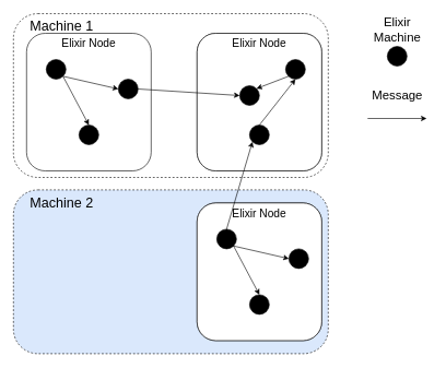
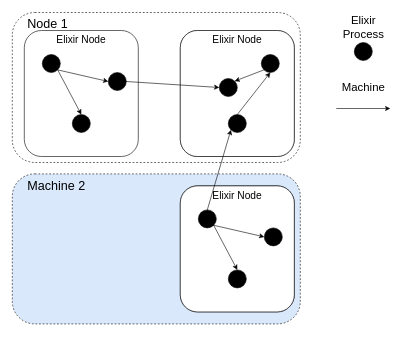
- <mxCell id="3" value="&amp;nbsp; &amp;nbsp; Machine 1" style="rounded=1;whiteSpace=wrap;html=1;dashed=1;verticalAlign=top;align=left;fontSize=21;" vertex="1" parent="1"><mxGeometry x="20" y="20" width="480" height="250" as="geometry" /></mxCell>
+ <mxCell id="3" value="&amp;nbsp; &amp;nbsp; Node 1" style="rounded=1;whiteSpace=wrap;html=1;dashed=1;verticalAlign=top;align=left;fontSize=21;" vertex="1" parent="1"><mxGeometry x="20" y="20" width="480" height="250" as="geometry" /></mxCell>
- <mxCell id="27" value="&lt;font style=&quot;font-size: 19px;&quot;&gt;Elixir Machine&lt;/font&gt;" style="text;html=1;align=center;verticalAlign=middle;whiteSpace=wrap;rounded=0;" vertex="1" parent="1"><mxGeometry x="552.5" y="30" width="105" height="30" as="geometry" /></mxCell>
+ <mxCell id="27" value="&lt;font style=&quot;font-size: 19px;&quot;&gt;Elixir Process&lt;/font&gt;" style="text;html=1;align=center;verticalAlign=middle;whiteSpace=wrap;rounded=0;" vertex="1" parent="1"><mxGeometry x="552.5" y="30" width="105" height="30" as="geometry" /></mxCell>
- <mxCell id="28" value="&lt;span style=&quot;font-size: 19px;&quot;&gt;Message&lt;/span&gt;" style="text;html=1;align=center;verticalAlign=middle;whiteSpace=wrap;rounded=0;" vertex="1" parent="1"><mxGeometry x="552.5" y="130" width="105" height="30" as="geometry" /></mxCell>
+ <mxCell id="28" value="&lt;span style=&quot;font-size: 19px;&quot;&gt;Machine&lt;/span&gt;" style="text;html=1;align=center;verticalAlign=middle;whiteSpace=wrap;rounded=0;" vertex="1" parent="1"><mxGeometry x="552.5" y="130" width="105" height="30" as="geometry" /></mxCell>
